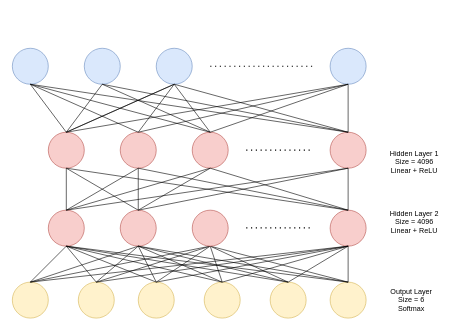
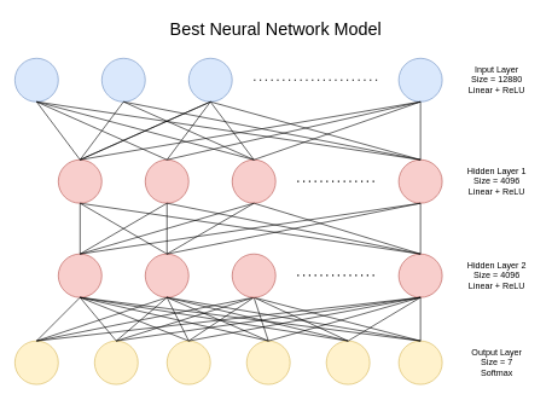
+ <mxCell id="65" value="Best Neural Network Model" style="text;html=1;resizable=0;autosize=1;align=center;verticalAlign=middle;points=[];fillColor=none;strokeColor=none;rounded=0;fontSize=24;" parent="1" vertex="1"><mxGeometry x="220" y="20" width="320" height="40" as="geometry" /></mxCell>
+ <mxCell id="3" value="&lt;div&gt;Input Layer&lt;/div&gt;&lt;div&gt;Size = 12880&lt;br&gt;&lt;/div&gt;&lt;div&gt;Linear + ReLU&lt;/div&gt;" style="text;html=1;resizable=0;autosize=1;align=center;verticalAlign=middle;points=[];fillColor=none;strokeColor=none;rounded=0;" parent="1" vertex="1"><mxGeometry x="635" y="80" width="100" height="60" as="geometry" /></mxCell>
- <mxCell id="4" value="&lt;div&gt;Hidden Layer 1&lt;/div&gt;&lt;div&gt;Size = 4096&lt;/div&gt;&lt;div&gt;Linear + ReLU&lt;/div&gt;" style="text;html=1;resizable=0;autosize=1;align=center;verticalAlign=middle;points=[];fillColor=none;strokeColor=none;rounded=0;" parent="1" vertex="1"><mxGeometry x="635" y="240" width="110" height="60" as="geometry" /></mxCell>
+ <mxCell id="4" value="&lt;div&gt;Hidden Layer 1&lt;/div&gt;&lt;div&gt;Size = 4096&lt;/div&gt;&lt;div&gt;Linear + ReLU&lt;/div&gt;" style="text;html=1;resizable=0;autosize=1;align=center;verticalAlign=middle;points=[];fillColor=none;strokeColor=none;rounded=0;" parent="1" vertex="1"><mxGeometry x="630" y="220" width="110" height="60" as="geometry" /></mxCell>
- <mxCell id="33" value="&lt;div&gt;Hidden Layer 2&lt;br&gt;&lt;/div&gt;&lt;div&gt;Size = 4096&lt;br&gt;&lt;/div&gt;&lt;div&gt;Linear + ReLU&lt;br&gt;&lt;/div&gt;" style="text;html=1;resizable=0;autosize=1;align=center;verticalAlign=middle;points=[];fillColor=none;strokeColor=none;rounded=0;" parent="1" vertex="1"><mxGeometry x="635" y="340" width="110" height="60" as="geometry" /></mxCell>
+ <mxCell id="33" value="&lt;div&gt;Hidden Layer 2&lt;br&gt;&lt;/div&gt;&lt;div&gt;Size = 4096&lt;br&gt;&lt;/div&gt;&lt;div&gt;Linear + ReLU&lt;br&gt;&lt;/div&gt;" style="text;html=1;resizable=0;autosize=1;align=center;verticalAlign=middle;points=[];fillColor=none;strokeColor=none;rounded=0;" parent="1" vertex="1"><mxGeometry x="630" y="350" width="110" height="60" as="geometry" /></mxCell>
- <mxCell id="6" value="&lt;div&gt;Output Layer&lt;/div&gt;&lt;div&gt;Size = 6&lt;/div&gt;&lt;div&gt;Softmax&lt;br&gt;&lt;/div&gt;" style="text;html=1;resizable=0;autosize=1;align=center;verticalAlign=middle;points=[];fillColor=none;strokeColor=none;rounded=0;" parent="1" vertex="1"><mxGeometry x="640" y="470" width="90" height="60" as="geometry" /></mxCell>
+ <mxCell id="6" value="&lt;div&gt;Output Layer&lt;/div&gt;&lt;div&gt;Size = 7&lt;/div&gt;&lt;div&gt;Softmax&lt;br&gt;&lt;/div&gt;" style="text;html=1;resizable=0;autosize=1;align=center;verticalAlign=middle;points=[];fillColor=none;strokeColor=none;rounded=0;" parent="1" vertex="1"><mxGeometry x="640" y="470" width="90" height="60" as="geometry" /></mxCell>
